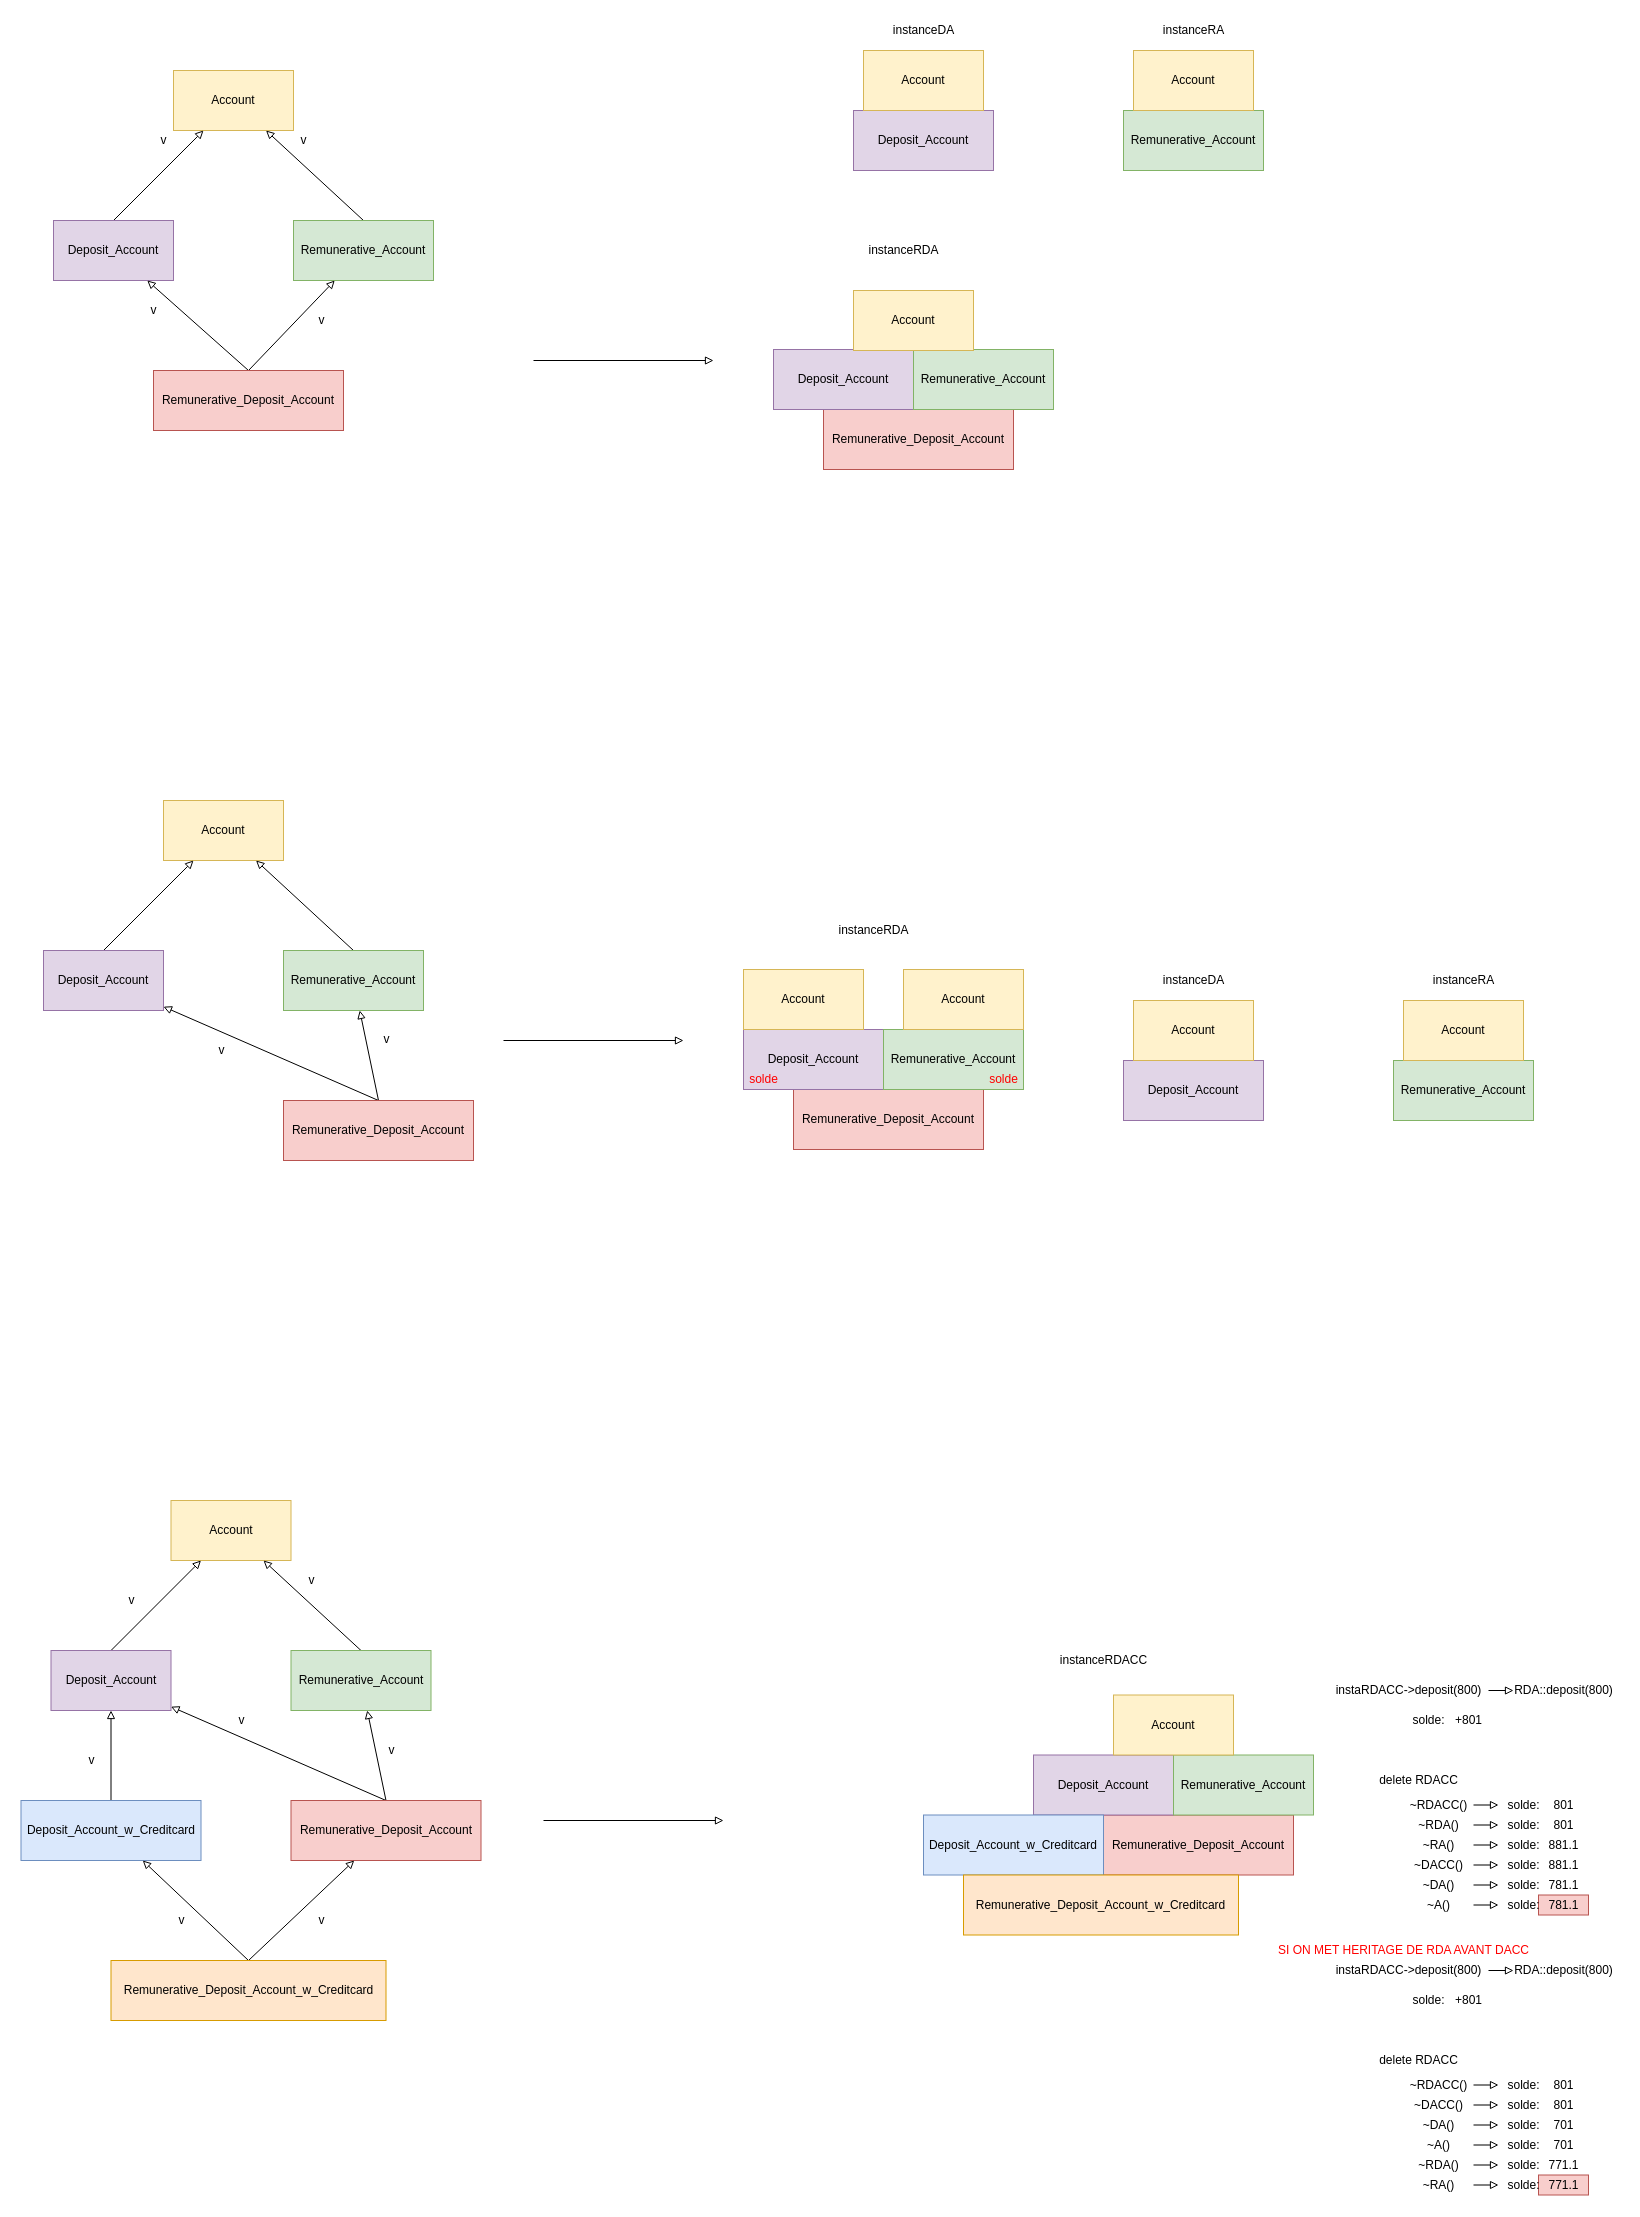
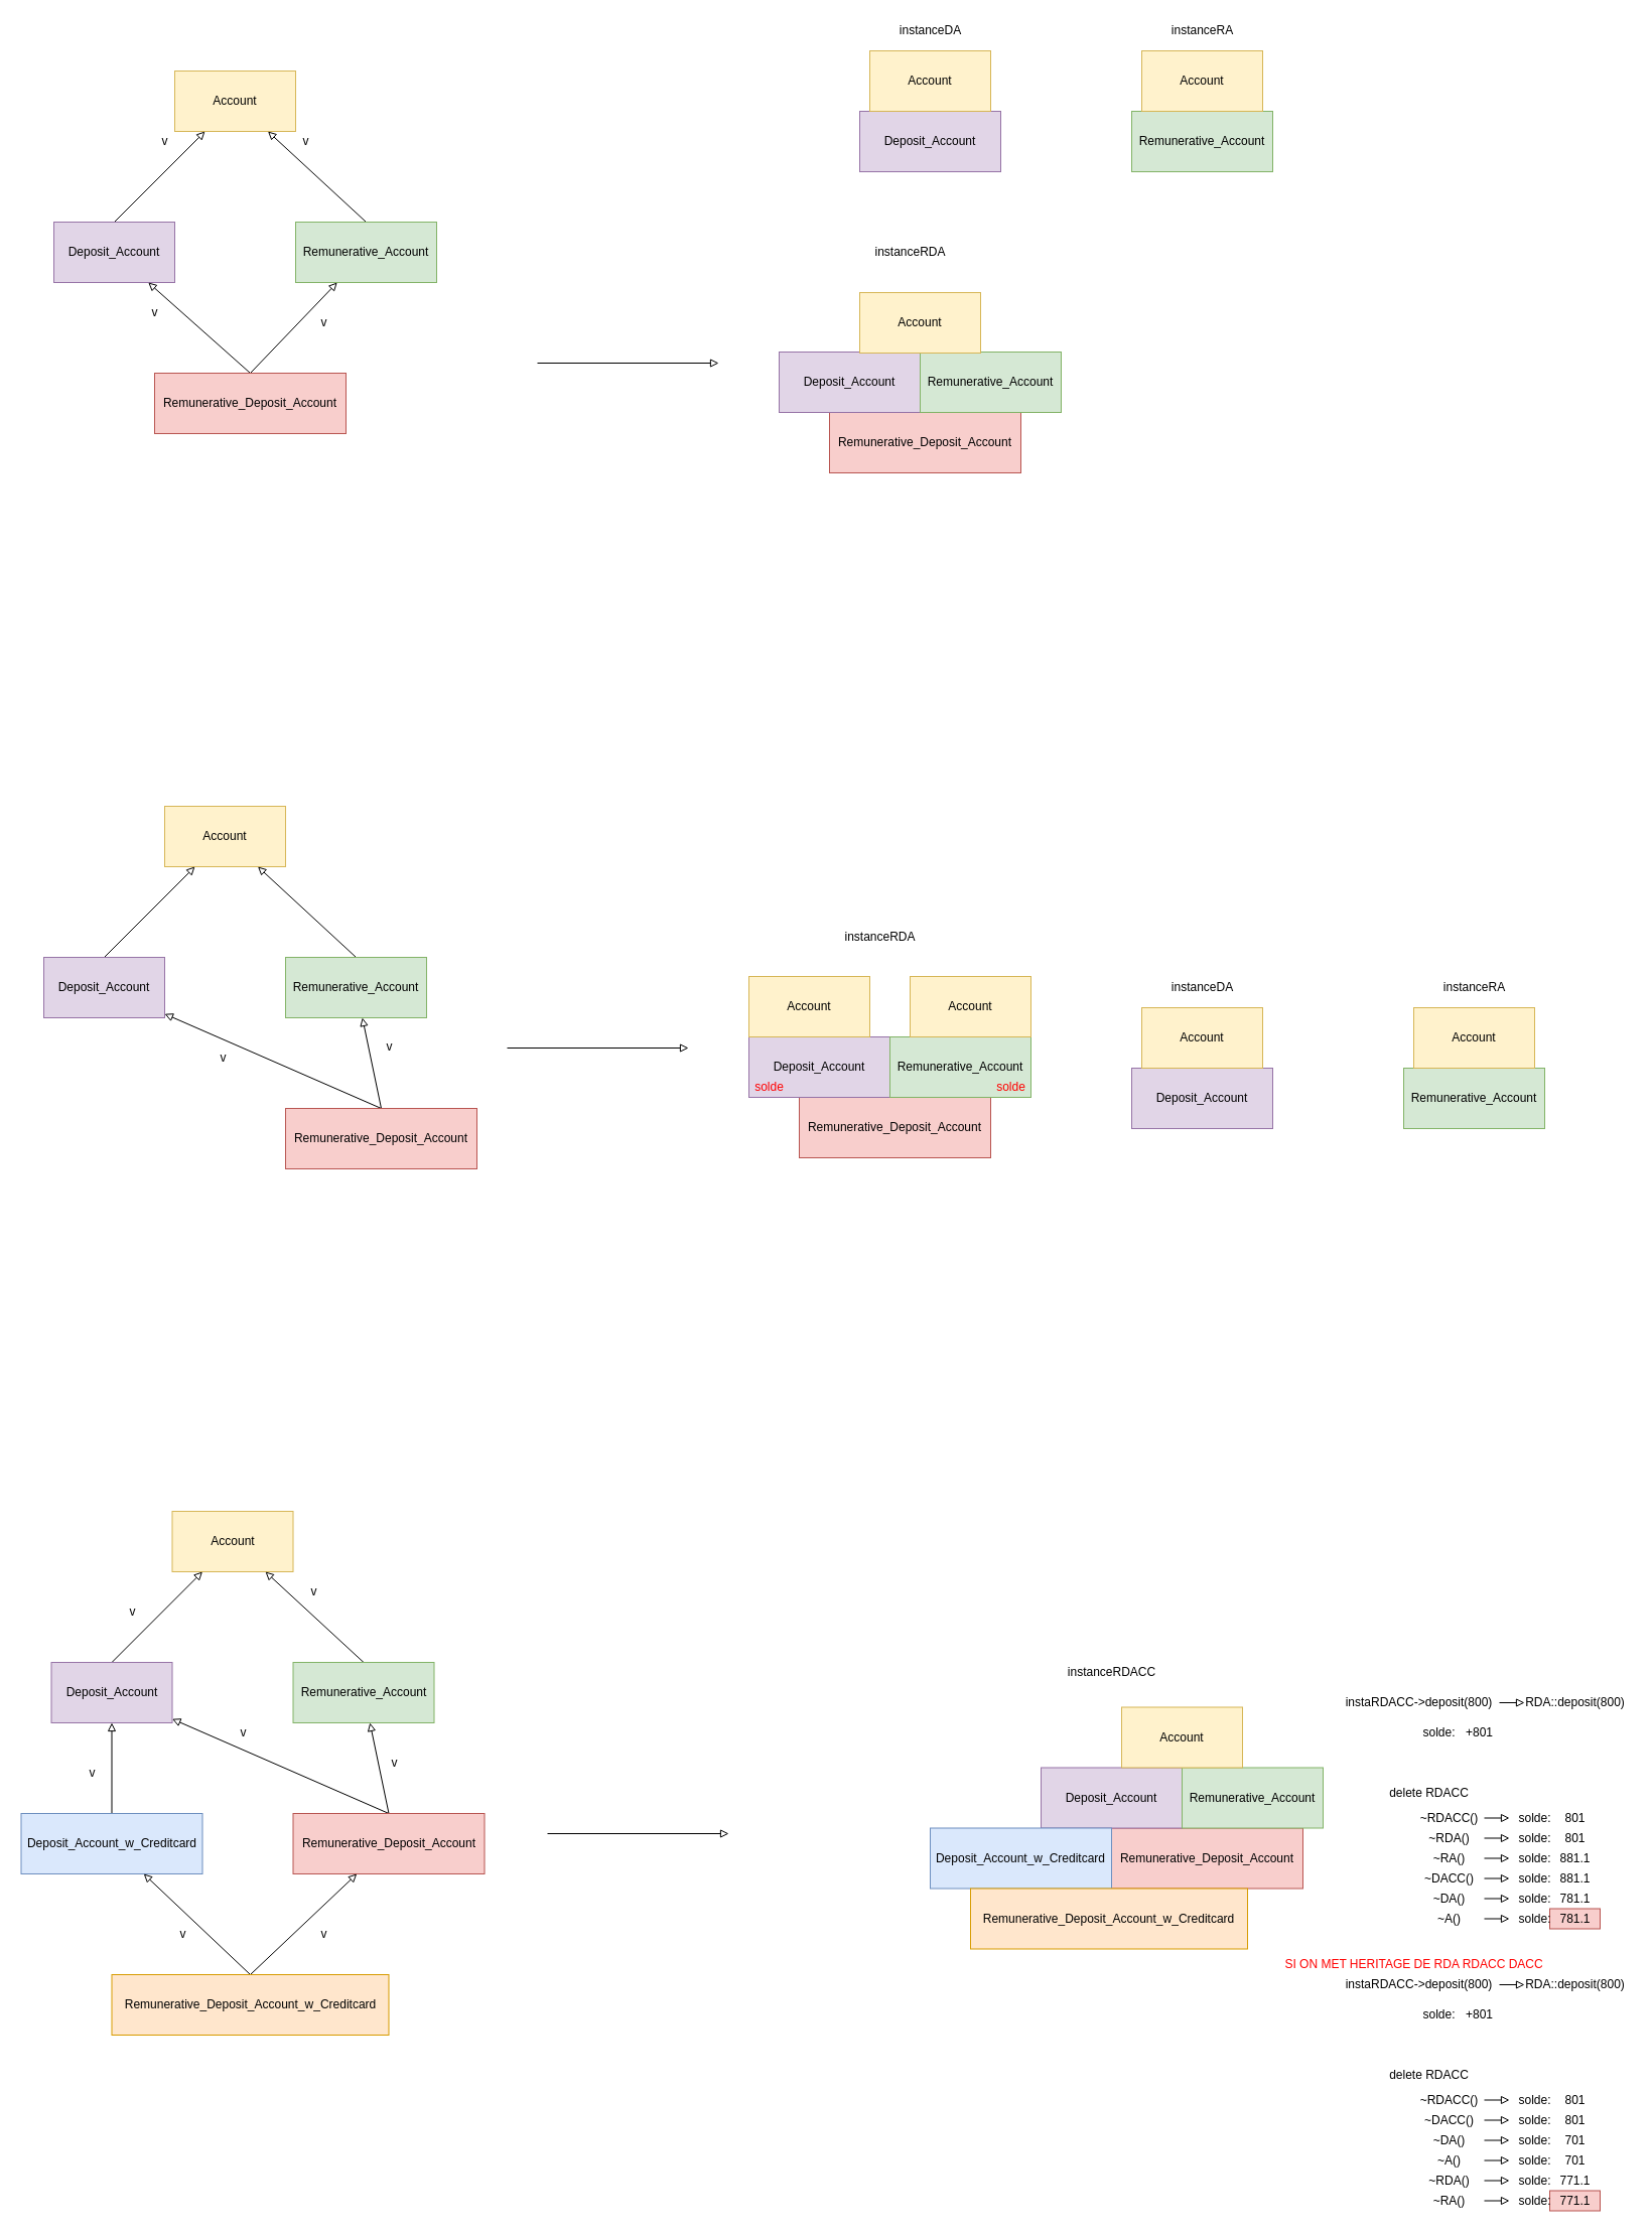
- <mxCell id="136" value="SI ON MET HERITAGE DE RDA AVANT DACC" style="text;html=1;align=center;verticalAlign=middle;resizable=0;points=[];autosize=1;fontColor=#FF0000;" vertex="1" parent="1"><mxGeometry x="1268" y="1940" width="270" height="20" as="geometry" /></mxCell>
+ <mxCell id="136" value="SI ON MET HERITAGE DE RDA RDACC DACC" style="text;html=1;align=center;verticalAlign=middle;resizable=0;points=[];autosize=1;fontColor=#FF0000;" vertex="1" parent="1"><mxGeometry x="1268" y="1940" width="270" height="20" as="geometry" /></mxCell>
